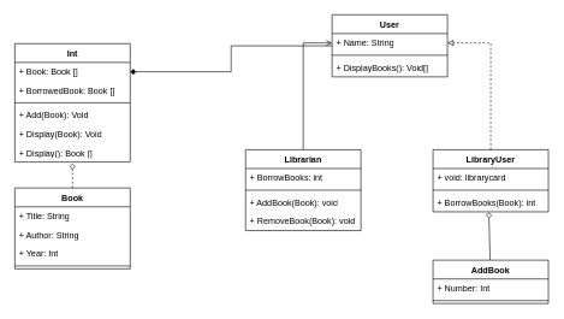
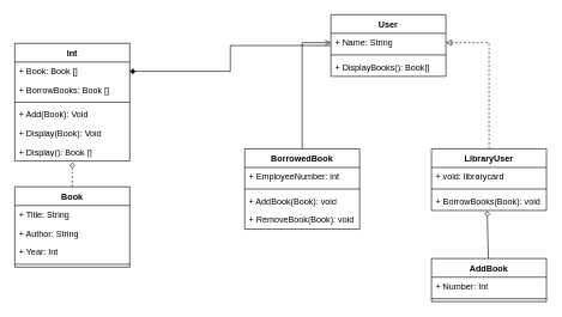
- <mxCell id="32" value="+ DisplayBooks(): Void[]" style="text;strokeColor=none;fillColor=none;align=left;verticalAlign=top;spacingLeft=4;spacingRight=4;overflow=hidden;rotatable=0;points=[[0,0.5],[1,0.5]];portConstraint=eastwest;whiteSpace=wrap;html=1;" vertex="1" parent="29"><mxGeometry y="60" width="160" height="26" as="geometry" /></mxCell>
+ <mxCell id="32" value="+ DisplayBooks(): Book[]" style="text;strokeColor=none;fillColor=none;align=left;verticalAlign=top;spacingLeft=4;spacingRight=4;overflow=hidden;rotatable=0;points=[[0,0.5],[1,0.5]];portConstraint=eastwest;whiteSpace=wrap;html=1;" vertex="1" parent="29"><mxGeometry y="60" width="160" height="26" as="geometry" /></mxCell>
- <mxCell id="4" value="+ BorrowedBook: Book []" style="text;strokeColor=none;fillColor=none;align=left;verticalAlign=top;spacingLeft=4;spacingRight=4;overflow=hidden;rotatable=0;points=[[0,0.5],[1,0.5]];portConstraint=eastwest;whiteSpace=wrap;html=1;" vertex="1" parent="2"><mxGeometry y="52" width="160" height="26" as="geometry" /></mxCell>
+ <mxCell id="4" value="+ BorrowBooks: Book []" style="text;strokeColor=none;fillColor=none;align=left;verticalAlign=top;spacingLeft=4;spacingRight=4;overflow=hidden;rotatable=0;points=[[0,0.5],[1,0.5]];portConstraint=eastwest;whiteSpace=wrap;html=1;" vertex="1" parent="2"><mxGeometry y="52" width="160" height="26" as="geometry" /></mxCell>
- <mxCell id="20" value="Librarian" style="swimlane;fontStyle=1;align=center;verticalAlign=top;childLayout=stackLayout;horizontal=1;startSize=26;horizontalStack=0;resizeParent=1;resizeParentMax=0;resizeLast=0;collapsible=1;marginBottom=0;whiteSpace=wrap;html=1;" vertex="1" parent="1"><mxGeometry x="340" y="207" width="160" height="112" as="geometry" /></mxCell>
+ <mxCell id="20" value="BorrowedBook" style="swimlane;fontStyle=1;align=center;verticalAlign=top;childLayout=stackLayout;horizontal=1;startSize=26;horizontalStack=0;resizeParent=1;resizeParentMax=0;resizeLast=0;collapsible=1;marginBottom=0;whiteSpace=wrap;html=1;" vertex="1" parent="1"><mxGeometry x="340" y="207" width="160" height="112" as="geometry" /></mxCell>
- <mxCell id="21" value="+ BorrowBooks: int" style="text;strokeColor=none;fillColor=none;align=left;verticalAlign=top;spacingLeft=4;spacingRight=4;overflow=hidden;rotatable=0;points=[[0,0.5],[1,0.5]];portConstraint=eastwest;whiteSpace=wrap;html=1;" vertex="1" parent="20"><mxGeometry y="26" width="160" height="26" as="geometry" /></mxCell>
+ <mxCell id="21" value="+ EmployeeNumber: int" style="text;strokeColor=none;fillColor=none;align=left;verticalAlign=top;spacingLeft=4;spacingRight=4;overflow=hidden;rotatable=0;points=[[0,0.5],[1,0.5]];portConstraint=eastwest;whiteSpace=wrap;html=1;" vertex="1" parent="20"><mxGeometry y="26" width="160" height="26" as="geometry" /></mxCell>
- <mxCell id="18" value="+ BorrowBooks(Book): int" style="text;strokeColor=none;fillColor=none;align=left;verticalAlign=top;spacingLeft=4;spacingRight=4;overflow=hidden;rotatable=0;points=[[0,0.5],[1,0.5]];portConstraint=eastwest;whiteSpace=wrap;html=1;" vertex="1" parent="15"><mxGeometry y="60" width="160" height="26" as="geometry" /></mxCell>
+ <mxCell id="18" value="+ BorrowBooks(Book): void" style="text;strokeColor=none;fillColor=none;align=left;verticalAlign=top;spacingLeft=4;spacingRight=4;overflow=hidden;rotatable=0;points=[[0,0.5],[1,0.5]];portConstraint=eastwest;whiteSpace=wrap;html=1;" vertex="1" parent="15"><mxGeometry y="60" width="160" height="26" as="geometry" /></mxCell>
